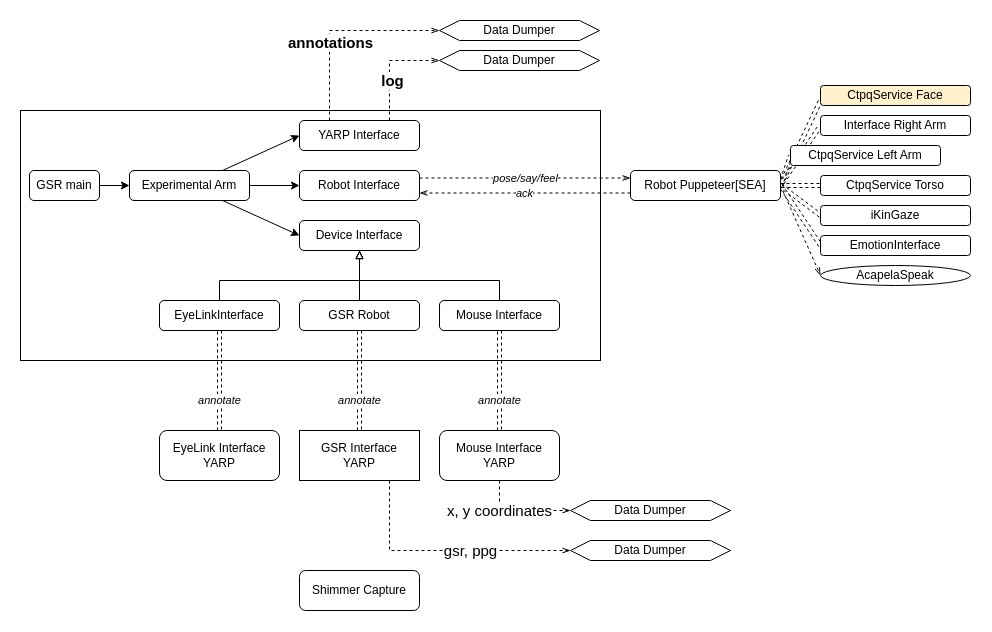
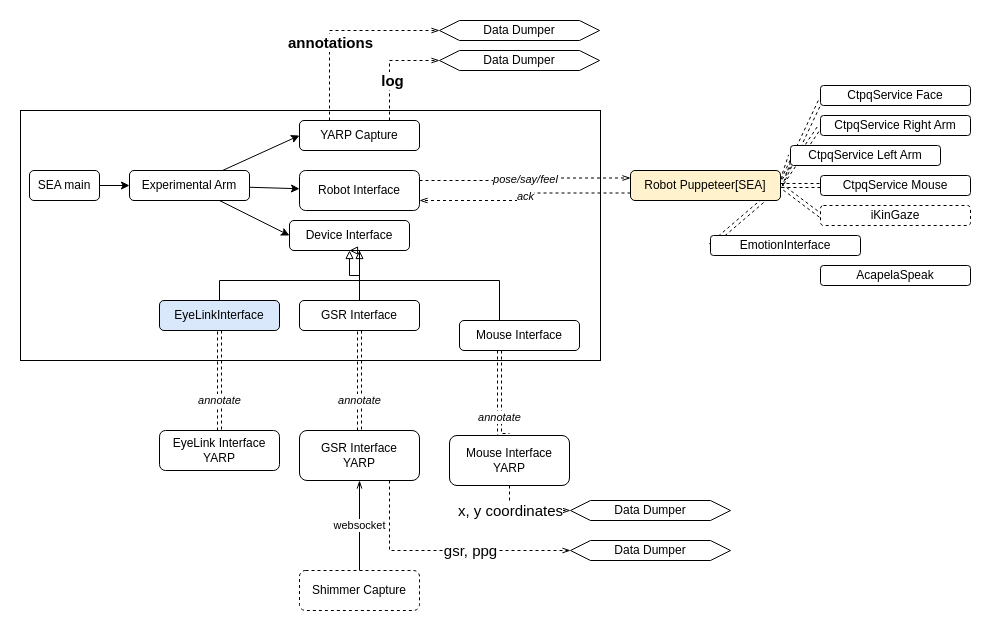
- <mxCell id="35" value="CtpqService Face" style="rounded=1;whiteSpace=wrap;html=1;fillColor=#fff2cc;" vertex="1" parent="1"><mxGeometry x="820" y="85" width="150" height="20" as="geometry" /></mxCell>
+ <mxCell id="35" value="CtpqService Face" style="rounded=1;whiteSpace=wrap;html=1;" vertex="1" parent="1"><mxGeometry x="820" y="85" width="150" height="20" as="geometry" /></mxCell>
- <mxCell id="36" value="Interface Right Arm" style="rounded=1;whiteSpace=wrap;html=1;" vertex="1" parent="1"><mxGeometry x="820" y="115" width="150" height="20" as="geometry" /></mxCell>
+ <mxCell id="36" value="CtpqService Right Arm" style="rounded=1;whiteSpace=wrap;html=1;" vertex="1" parent="1"><mxGeometry x="820" y="115" width="150" height="20" as="geometry" /></mxCell>
- <mxCell id="13" value="YARP Interface" style="rounded=1;whiteSpace=wrap;html=1;" vertex="1" parent="1"><mxGeometry x="299" y="120" width="120" height="30" as="geometry" /></mxCell>
+ <mxCell id="13" value="YARP Capture" style="rounded=1;whiteSpace=wrap;html=1;" vertex="1" parent="1"><mxGeometry x="299" y="120" width="120" height="30" as="geometry" /></mxCell>
- <mxCell id="4" value="GSR main" style="rounded=1;whiteSpace=wrap;html=1;" vertex="1" parent="1"><mxGeometry x="29" y="170" width="70" height="30" as="geometry" /></mxCell>
+ <mxCell id="4" value="SEA main" style="rounded=1;whiteSpace=wrap;html=1;" vertex="1" parent="1"><mxGeometry x="29" y="170" width="70" height="30" as="geometry" /></mxCell>
- <mxCell id="15" value="Robot Interface" style="rounded=1;whiteSpace=wrap;html=1;" vertex="1" parent="1"><mxGeometry x="299" y="170" width="120" height="30" as="geometry" /></mxCell>
+ <mxCell id="15" value="Robot Interface" style="rounded=1;whiteSpace=wrap;html=1;" vertex="1" parent="1"><mxGeometry x="299" y="170" width="120" height="40" as="geometry" /></mxCell>
- <mxCell id="34" value="Robot Puppeteer[SEA]" style="rounded=1;whiteSpace=wrap;html=1;" vertex="1" parent="1"><mxGeometry x="630" y="170" width="150" height="30" as="geometry" /></mxCell>
+ <mxCell id="34" value="Robot Puppeteer[SEA]" style="rounded=1;whiteSpace=wrap;html=1;fillColor=#fff2cc;" vertex="1" parent="1"><mxGeometry x="630" y="170" width="150" height="30" as="geometry" /></mxCell>
- <mxCell id="38" value="CtpqService Torso" style="rounded=1;whiteSpace=wrap;html=1;" vertex="1" parent="1"><mxGeometry x="820" y="175" width="150" height="20" as="geometry" /></mxCell>
+ <mxCell id="38" value="CtpqService Mouse" style="rounded=1;whiteSpace=wrap;html=1;" vertex="1" parent="1"><mxGeometry x="820" y="175" width="150" height="20" as="geometry" /></mxCell>
- <mxCell id="39" value="iKinGaze" style="rounded=1;whiteSpace=wrap;html=1;" vertex="1" parent="1"><mxGeometry x="820" y="205" width="150" height="20" as="geometry" /></mxCell>
+ <mxCell id="39" value="iKinGaze" style="rounded=1;whiteSpace=wrap;html=1;dashed=1;" vertex="1" parent="1"><mxGeometry x="820" y="205" width="150" height="20" as="geometry" /></mxCell>
- <mxCell id="16" value="Device Interface" style="rounded=1;whiteSpace=wrap;html=1;" vertex="1" parent="1"><mxGeometry x="299" y="220" width="120" height="30" as="geometry" /></mxCell>
+ <mxCell id="16" value="Device Interface" style="rounded=1;whiteSpace=wrap;html=1;" vertex="1" parent="1"><mxGeometry x="289" y="220" width="120" height="30" as="geometry" /></mxCell>
- <mxCell id="33" style="edgeStyle=none;rounded=0;orthogonalLoop=1;jettySize=auto;html=1;exitX=1;exitY=0.5;exitDx=0;exitDy=0;entryX=0;entryY=0.5;entryDx=0;entryDy=0;dashed=1;endArrow=openThin;endFill=0;" edge="1" parent="1" source="34" target="41"><mxGeometry relative="1" as="geometry" /></mxCell>
- <mxCell id="40" value="EmotionInterface" style="rounded=1;whiteSpace=wrap;html=1;" vertex="1" parent="1"><mxGeometry x="820" y="235" width="150" height="20" as="geometry" /></mxCell>
+ <mxCell id="40" value="EmotionInterface" style="rounded=1;whiteSpace=wrap;html=1;" vertex="1" parent="1"><mxGeometry x="710" y="235" width="150" height="20" as="geometry" /></mxCell>
- <mxCell id="41" value="AcapelaSpeak" style="ellipse;whiteSpace=wrap;html=1;" vertex="1" parent="1"><mxGeometry x="820" y="265" width="150" height="20" as="geometry" /></mxCell>
+ <mxCell id="41" value="AcapelaSpeak" style="rounded=1;whiteSpace=wrap;html=1;" vertex="1" parent="1"><mxGeometry x="820" y="265" width="150" height="20" as="geometry" /></mxCell>
- <mxCell id="19" value="EyeLinkInterface" style="rounded=1;whiteSpace=wrap;html=1;" vertex="1" parent="1"><mxGeometry x="159" y="300" width="120" height="30" as="geometry" /></mxCell>
+ <mxCell id="19" value="EyeLinkInterface" style="rounded=1;whiteSpace=wrap;html=1;fillColor=#dae8fc;" vertex="1" parent="1"><mxGeometry x="159" y="300" width="120" height="30" as="geometry" /></mxCell>
- <mxCell id="22" value="GSR Robot" style="rounded=1;whiteSpace=wrap;html=1;" vertex="1" parent="1"><mxGeometry x="299" y="300" width="120" height="30" as="geometry" /></mxCell>
+ <mxCell id="22" value="GSR Interface" style="rounded=1;whiteSpace=wrap;html=1;" vertex="1" parent="1"><mxGeometry x="299" y="300" width="120" height="30" as="geometry" /></mxCell>
- <mxCell id="25" value="Mouse Interface" style="rounded=1;whiteSpace=wrap;html=1;" vertex="1" parent="1"><mxGeometry x="439" y="300" width="120" height="30" as="geometry" /></mxCell>
+ <mxCell id="25" value="Mouse Interface" style="rounded=1;whiteSpace=wrap;html=1;" vertex="1" parent="1"><mxGeometry x="459" y="320" width="120" height="30" as="geometry" /></mxCell>
- <mxCell id="46" value="EyeLink Interface&lt;br&gt;YARP" style="rounded=1;whiteSpace=wrap;html=1;" vertex="1" parent="1"><mxGeometry x="159" y="430" width="120" height="50" as="geometry" /></mxCell>
+ <mxCell id="46" value="EyeLink Interface&lt;br&gt;YARP" style="rounded=1;whiteSpace=wrap;html=1;" vertex="1" parent="1"><mxGeometry x="159" y="430" width="120" height="40" as="geometry" /></mxCell>
- <mxCell id="45" value="GSR Interface&lt;br&gt;YARP" style="whiteSpace=wrap;html=1;rounded=0;" vertex="1" parent="1"><mxGeometry x="299" y="430" width="120" height="50" as="geometry" /></mxCell>
+ <mxCell id="45" value="GSR Interface&lt;br&gt;YARP" style="rounded=1;whiteSpace=wrap;html=1;" vertex="1" parent="1"><mxGeometry x="299" y="430" width="120" height="50" as="geometry" /></mxCell>
- <mxCell id="43" value="Mouse Interface YARP" style="rounded=1;whiteSpace=wrap;html=1;" vertex="1" parent="1"><mxGeometry x="439" y="430" width="120" height="50" as="geometry" /></mxCell>
+ <mxCell id="43" value="Mouse Interface YARP" style="rounded=1;whiteSpace=wrap;html=1;" vertex="1" parent="1"><mxGeometry x="449" y="435" width="120" height="50" as="geometry" /></mxCell>
+ <mxCell id="47" value="websocket" style="edgeStyle=none;rounded=0;orthogonalLoop=1;jettySize=auto;html=1;entryX=0.5;entryY=1;entryDx=0;entryDy=0;endArrow=openThin;endFill=0;" edge="1" parent="1" source="48" target="45"><mxGeometry relative="1" as="geometry" /></mxCell>
- <mxCell id="48" value="Shimmer Capture" style="rounded=1;whiteSpace=wrap;html=1;" vertex="1" parent="1"><mxGeometry x="299" y="570" width="120" height="40" as="geometry" /></mxCell>
+ <mxCell id="48" value="Shimmer Capture" style="rounded=1;whiteSpace=wrap;html=1;dashed=1;" vertex="1" parent="1"><mxGeometry x="299" y="570" width="120" height="40" as="geometry" /></mxCell>
